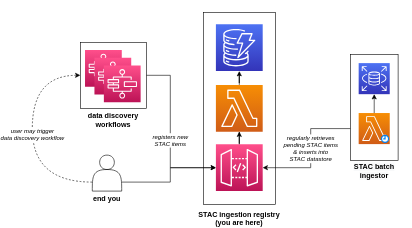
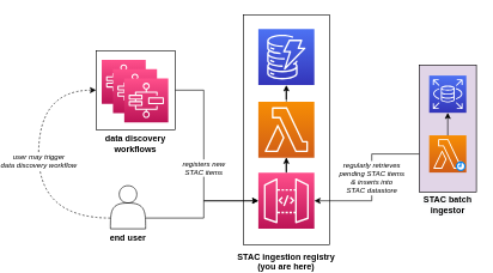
- <mxCell id="12" value="&lt;meta charset=&quot;utf-8&quot;&gt;&lt;span style=&quot;color: rgb(0, 0, 0); font-family: helvetica; font-size: 12px; font-style: normal; font-weight: 700; letter-spacing: normal; text-align: center; text-indent: 0px; text-transform: none; word-spacing: 0px; background-color: rgb(248, 249, 250); display: inline; float: none;&quot;&gt;STAC batch ingestor&lt;/span&gt;" style="rounded=0;whiteSpace=wrap;html=1;fontSize=10;verticalAlign=bottom;spacingBottom=-35;" vertex="1" parent="11"><mxGeometry width="79.672" height="177" as="geometry" /></mxCell>
+ <mxCell id="12" value="&lt;meta charset=&quot;utf-8&quot;&gt;&lt;span style=&quot;color: rgb(0, 0, 0); font-family: helvetica; font-size: 12px; font-style: normal; font-weight: 700; letter-spacing: normal; text-align: center; text-indent: 0px; text-transform: none; word-spacing: 0px; background-color: rgb(248, 249, 250); display: inline; float: none;&quot;&gt;STAC batch ingestor&lt;/span&gt;" style="rounded=0;whiteSpace=wrap;html=1;fontSize=10;verticalAlign=bottom;spacingBottom=-35;fillColor=#e1d5e7;" vertex="1" parent="11"><mxGeometry width="79.672" height="177" as="geometry" /></mxCell>
- <mxCell id="27" value="&lt;b style=&quot;font-size: 12px;&quot;&gt;end you&lt;/b&gt;" style="shape=actor;whiteSpace=wrap;html=1;labelBackgroundColor=none;fontSize=12;verticalAlign=bottom;spacingBottom=-20;spacing=0;" vertex="1" parent="20"><mxGeometry x="20" y="188" width="49" height="60" as="geometry" /></mxCell>
+ <mxCell id="27" value="&lt;b style=&quot;font-size: 12px;&quot;&gt;end user&lt;/b&gt;" style="shape=actor;whiteSpace=wrap;html=1;labelBackgroundColor=none;fontSize=12;verticalAlign=bottom;spacingBottom=-20;spacing=0;" vertex="1" parent="20"><mxGeometry x="20" y="188" width="49" height="60" as="geometry" /></mxCell>
